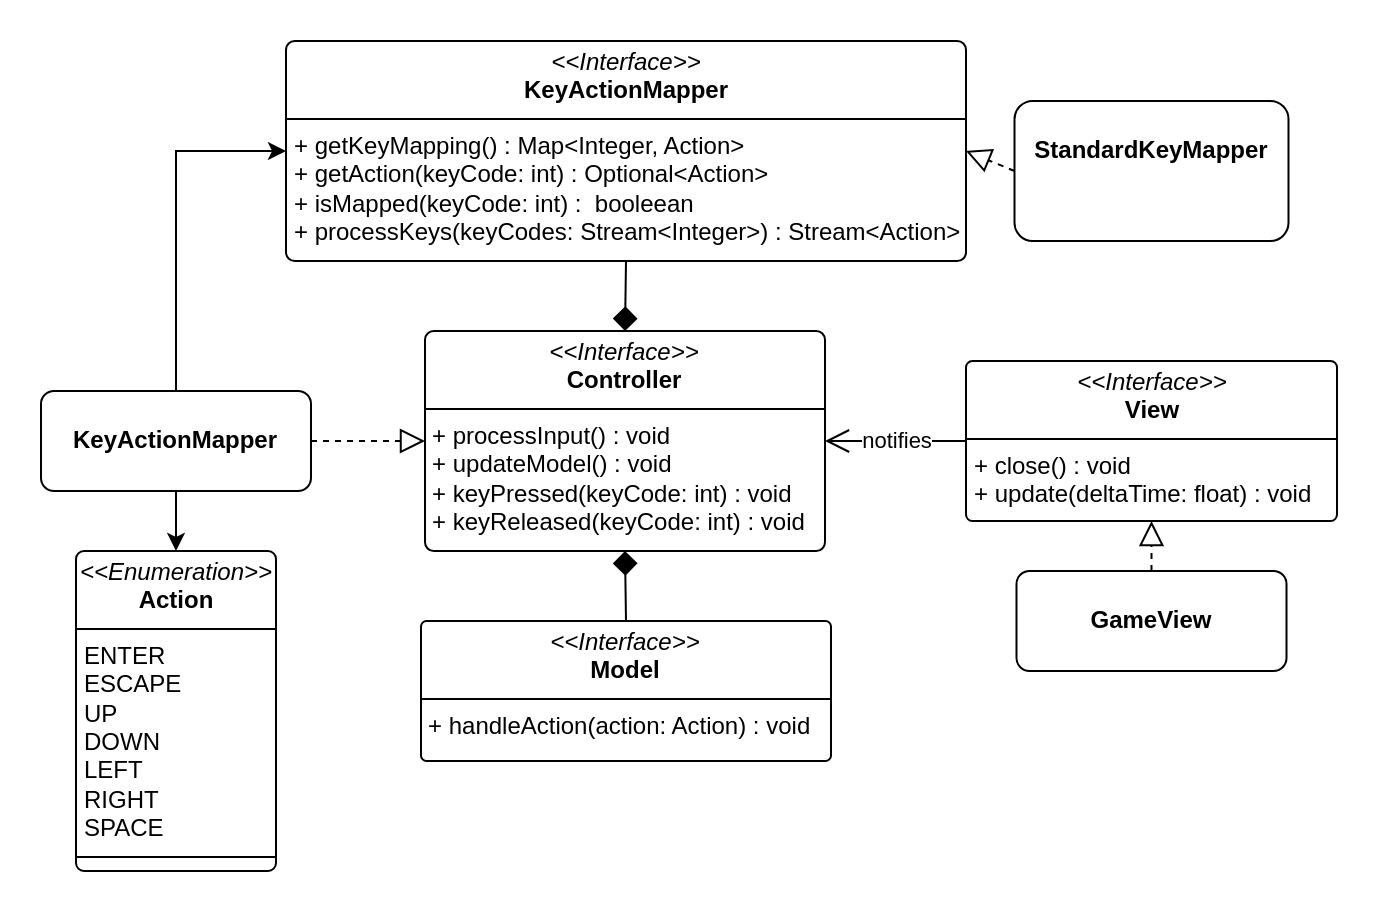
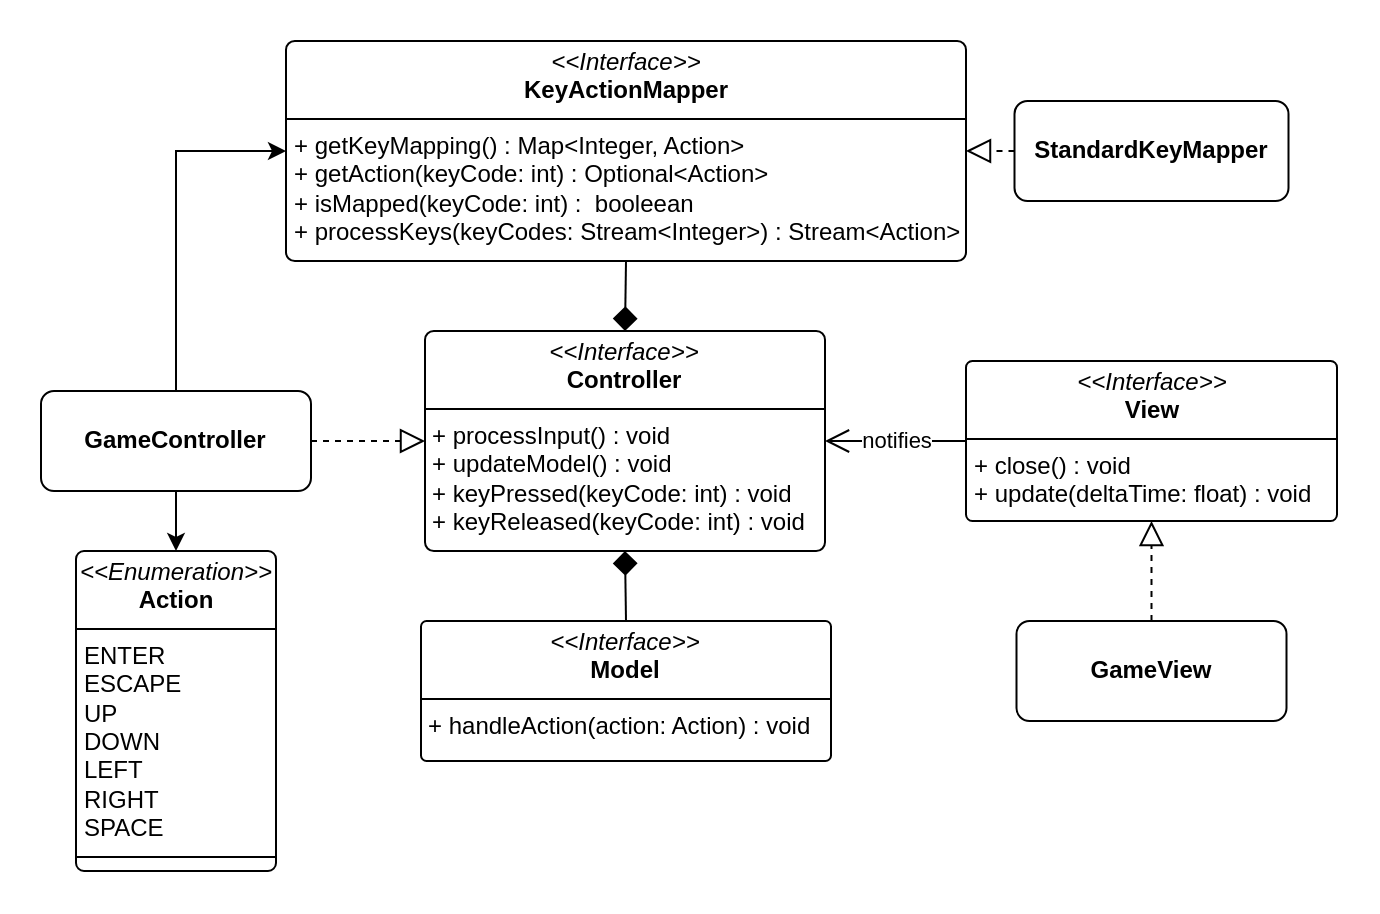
- <mxCell id="17" value="&lt;p style=&quot;margin:0px;margin-top:4px;text-align:center;&quot;&gt;&lt;br&gt;&lt;b&gt;StandardKeyMapper&lt;/b&gt;&lt;/p&gt;" style="verticalAlign=top;align=left;overflow=fill;html=1;whiteSpace=wrap;rounded=1;arcSize=13;" parent="1" vertex="1"><mxGeometry x="506.75" y="50" width="137" height="70" as="geometry" /></mxCell>
+ <mxCell id="17" value="&lt;p style=&quot;margin:0px;margin-top:4px;text-align:center;&quot;&gt;&lt;br&gt;&lt;b&gt;StandardKeyMapper&lt;/b&gt;&lt;/p&gt;" style="verticalAlign=top;align=left;overflow=fill;html=1;whiteSpace=wrap;rounded=1;arcSize=13;" parent="1" vertex="1"><mxGeometry x="506.75" y="50" width="137" height="50" as="geometry" /></mxCell>
- <mxCell id="15" value="&lt;p style=&quot;margin:0px;margin-top:4px;text-align:center;&quot;&gt;&lt;br&gt;&lt;b&gt;KeyActionMapper&lt;/b&gt;&lt;/p&gt;&lt;p style=&quot;margin:0px;margin-top:4px;text-align:center;&quot;&gt;&lt;b&gt;&lt;br&gt;&lt;/b&gt;&lt;/p&gt;" style="verticalAlign=top;align=left;overflow=fill;html=1;whiteSpace=wrap;rounded=1;arcSize=13;" parent="1" vertex="1"><mxGeometry x="20" y="195" width="135" height="50" as="geometry" /></mxCell>
+ <mxCell id="15" value="&lt;p style=&quot;margin:0px;margin-top:4px;text-align:center;&quot;&gt;&lt;br&gt;&lt;b&gt;GameController&lt;/b&gt;&lt;/p&gt;&lt;p style=&quot;margin:0px;margin-top:4px;text-align:center;&quot;&gt;&lt;b&gt;&lt;br&gt;&lt;/b&gt;&lt;/p&gt;" style="verticalAlign=top;align=left;overflow=fill;html=1;whiteSpace=wrap;rounded=1;arcSize=13;" parent="1" vertex="1"><mxGeometry x="20" y="195" width="135" height="50" as="geometry" /></mxCell>
- <mxCell id="10" value="&lt;p style=&quot;margin:0px;margin-top:4px;text-align:center;&quot;&gt;&lt;br&gt;&lt;b&gt;GameView&lt;/b&gt;&lt;/p&gt;&lt;p style=&quot;margin:0px;margin-top:4px;text-align:center;&quot;&gt;&lt;b&gt;&lt;br&gt;&lt;/b&gt;&lt;/p&gt;" style="verticalAlign=top;align=left;overflow=fill;html=1;whiteSpace=wrap;rounded=1;arcSize=13;" parent="1" vertex="1"><mxGeometry x="507.75" y="285" width="135" height="50" as="geometry" /></mxCell>
+ <mxCell id="10" value="&lt;p style=&quot;margin:0px;margin-top:4px;text-align:center;&quot;&gt;&lt;br&gt;&lt;b&gt;GameView&lt;/b&gt;&lt;/p&gt;&lt;p style=&quot;margin:0px;margin-top:4px;text-align:center;&quot;&gt;&lt;b&gt;&lt;br&gt;&lt;/b&gt;&lt;/p&gt;" style="verticalAlign=top;align=left;overflow=fill;html=1;whiteSpace=wrap;rounded=1;arcSize=13;" parent="1" vertex="1"><mxGeometry x="507.75" y="310" width="135" height="50" as="geometry" /></mxCell>
